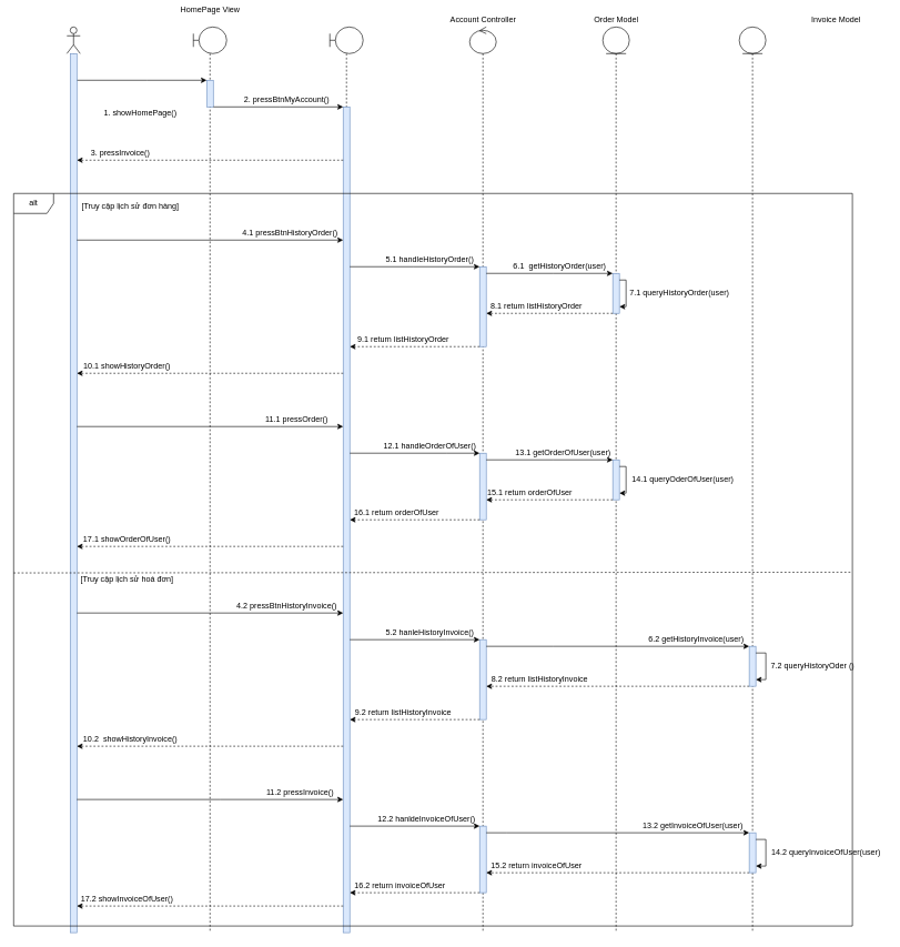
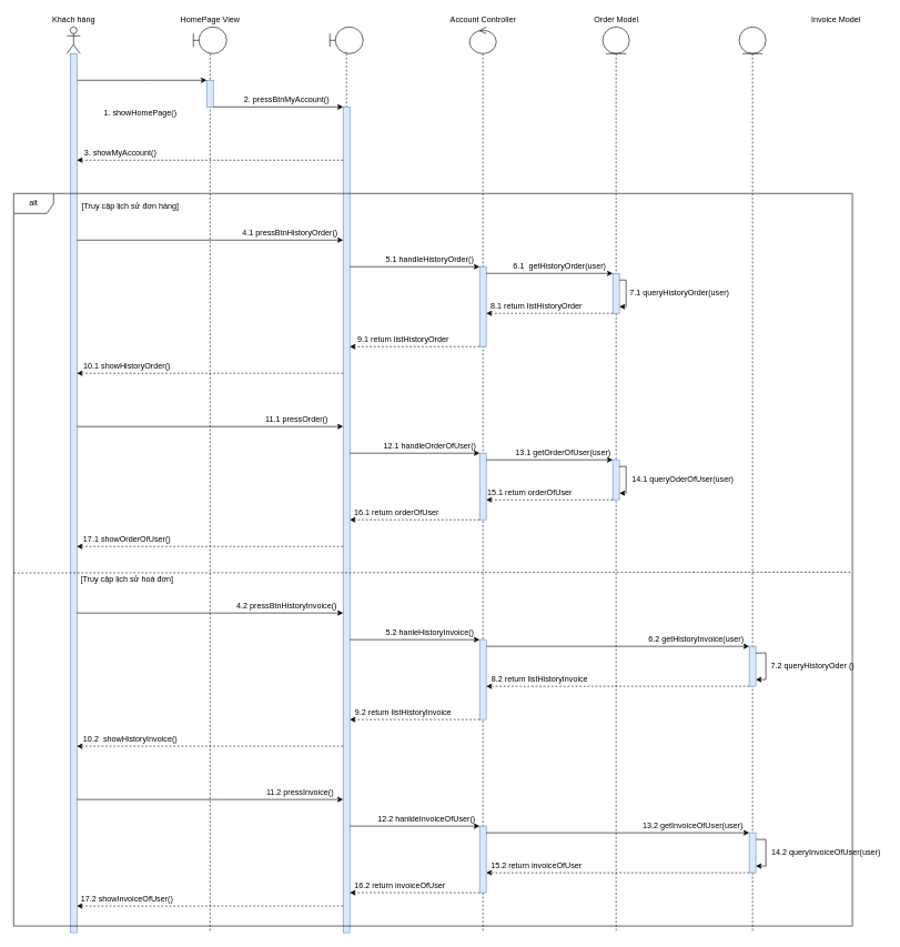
- <mxCell id="13" value="HomePage View" style="text;html=1;align=center;verticalAlign=middle;resizable=0;points=[];autosize=1;strokeColor=none;fillColor=none;" parent="1" vertex="1"><mxGeometry x="265" y="5" width="100" height="20" as="geometry" /></mxCell>
+ <mxCell id="13" value="HomePage View" style="text;html=1;align=center;verticalAlign=middle;resizable=0;points=[];autosize=1;strokeColor=none;fillColor=none;" parent="1" vertex="1"><mxGeometry x="265" y="20" width="100" height="20" as="geometry" /></mxCell>
+ <mxCell id="5" value="Khách hàng" style="text;html=1;align=center;verticalAlign=middle;resizable=0;points=[];autosize=1;strokeColor=none;fillColor=none;" parent="1" vertex="1"><mxGeometry x="70" y="20" width="80" height="20" as="geometry" /></mxCell>
- <mxCell id="27" value="3. pressInvoice()" style="text;html=1;align=center;verticalAlign=middle;resizable=0;points=[];autosize=1;strokeColor=none;fillColor=none;" parent="1" vertex="1"><mxGeometry x="120" y="220" width="120" height="20" as="geometry" /></mxCell>
+ <mxCell id="27" value="3. showMyAccount()" style="text;html=1;align=center;verticalAlign=middle;resizable=0;points=[];autosize=1;strokeColor=none;fillColor=none;" parent="1" vertex="1"><mxGeometry x="120" y="220" width="120" height="20" as="geometry" /></mxCell>
